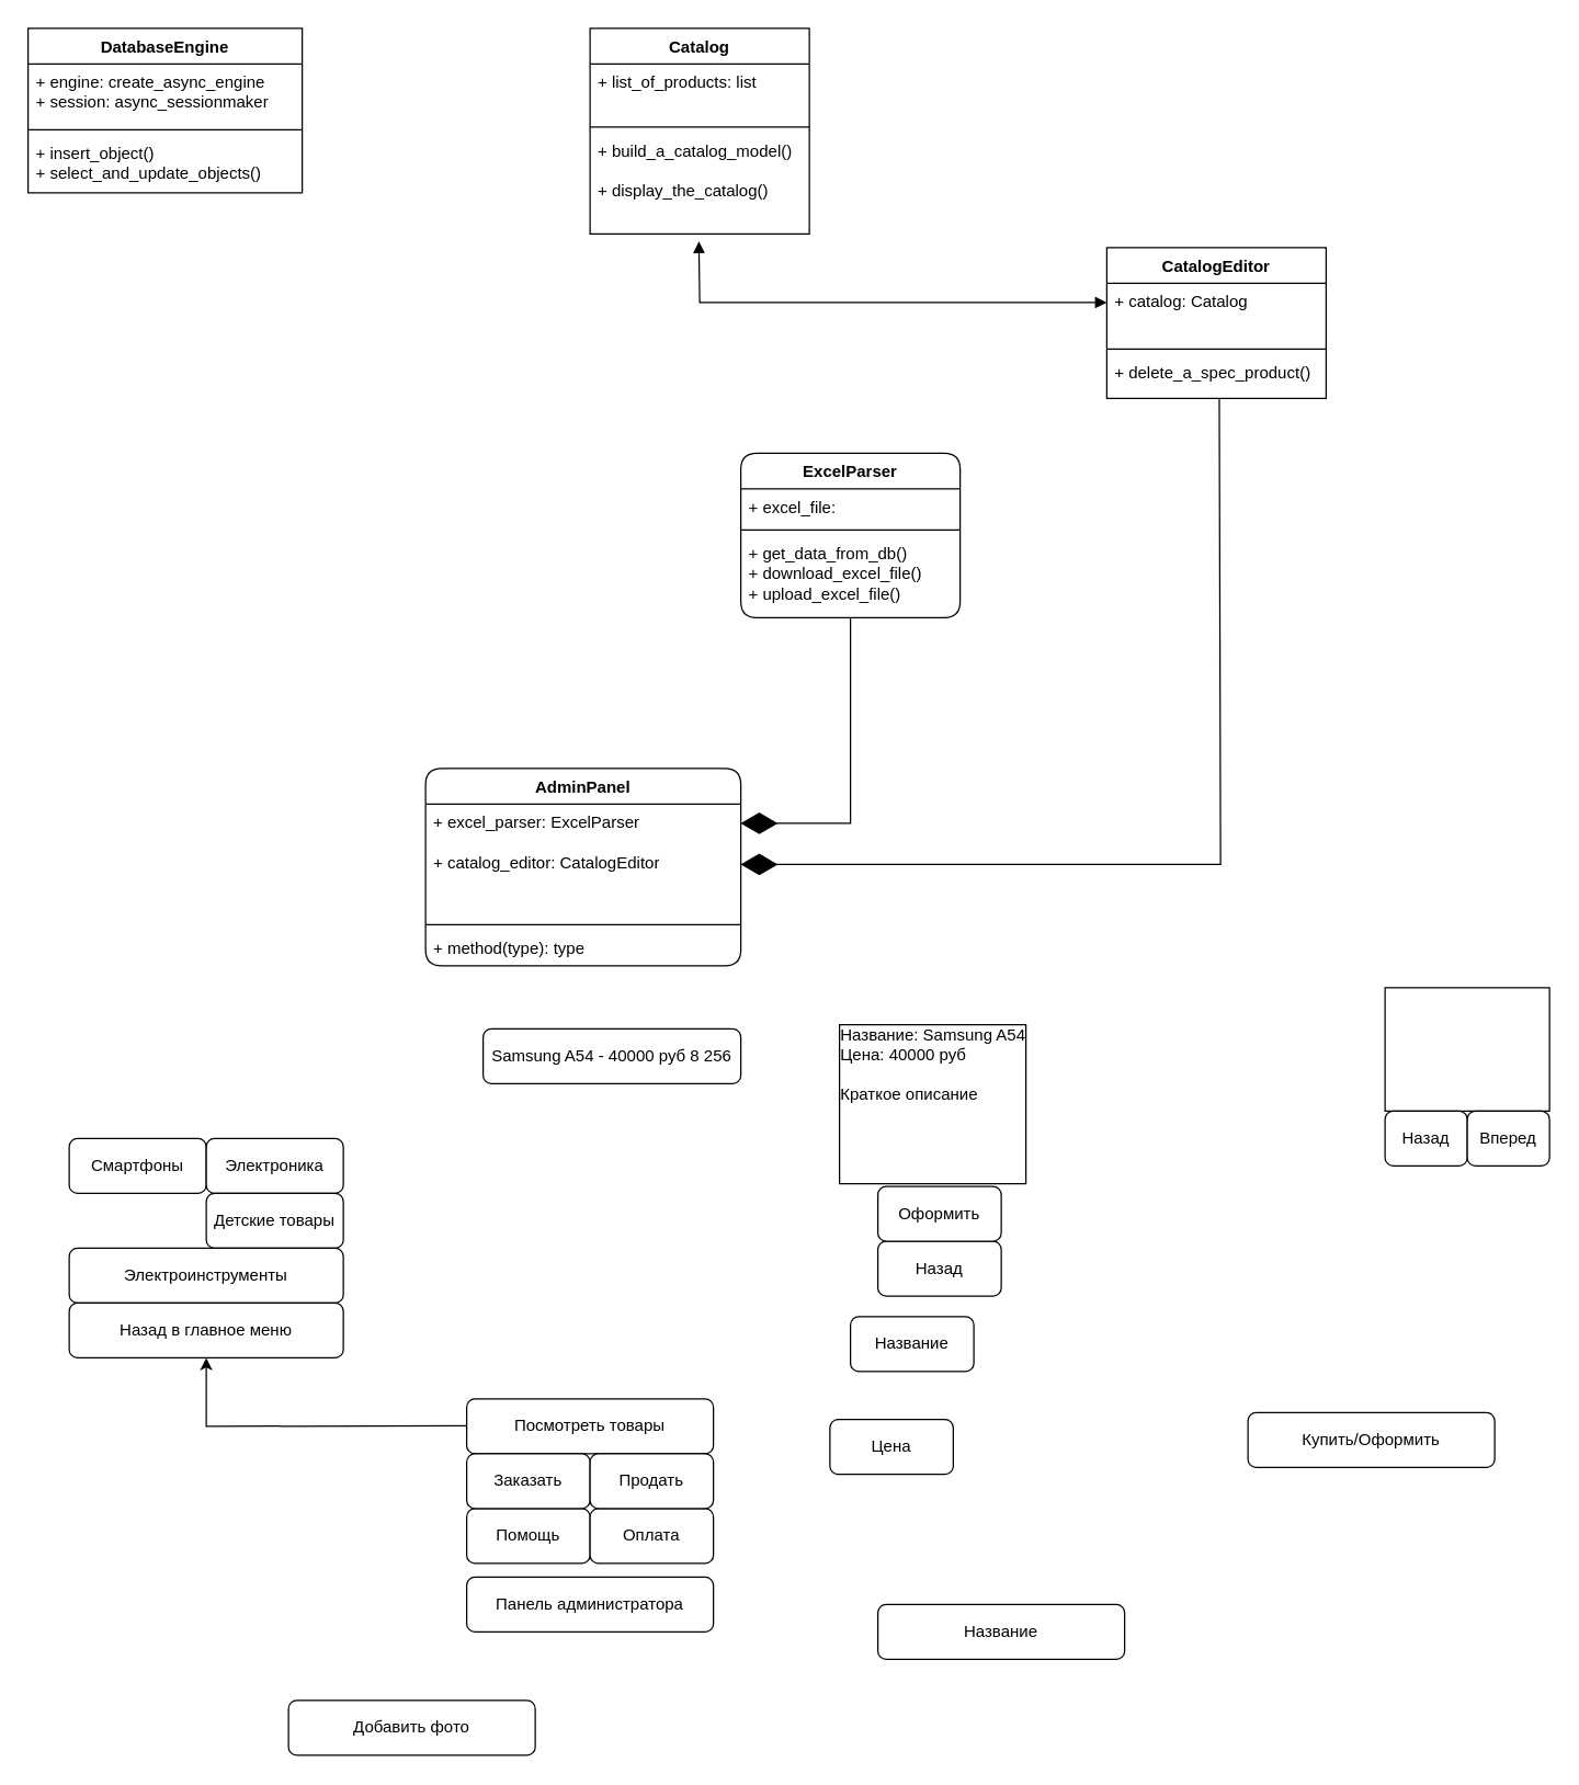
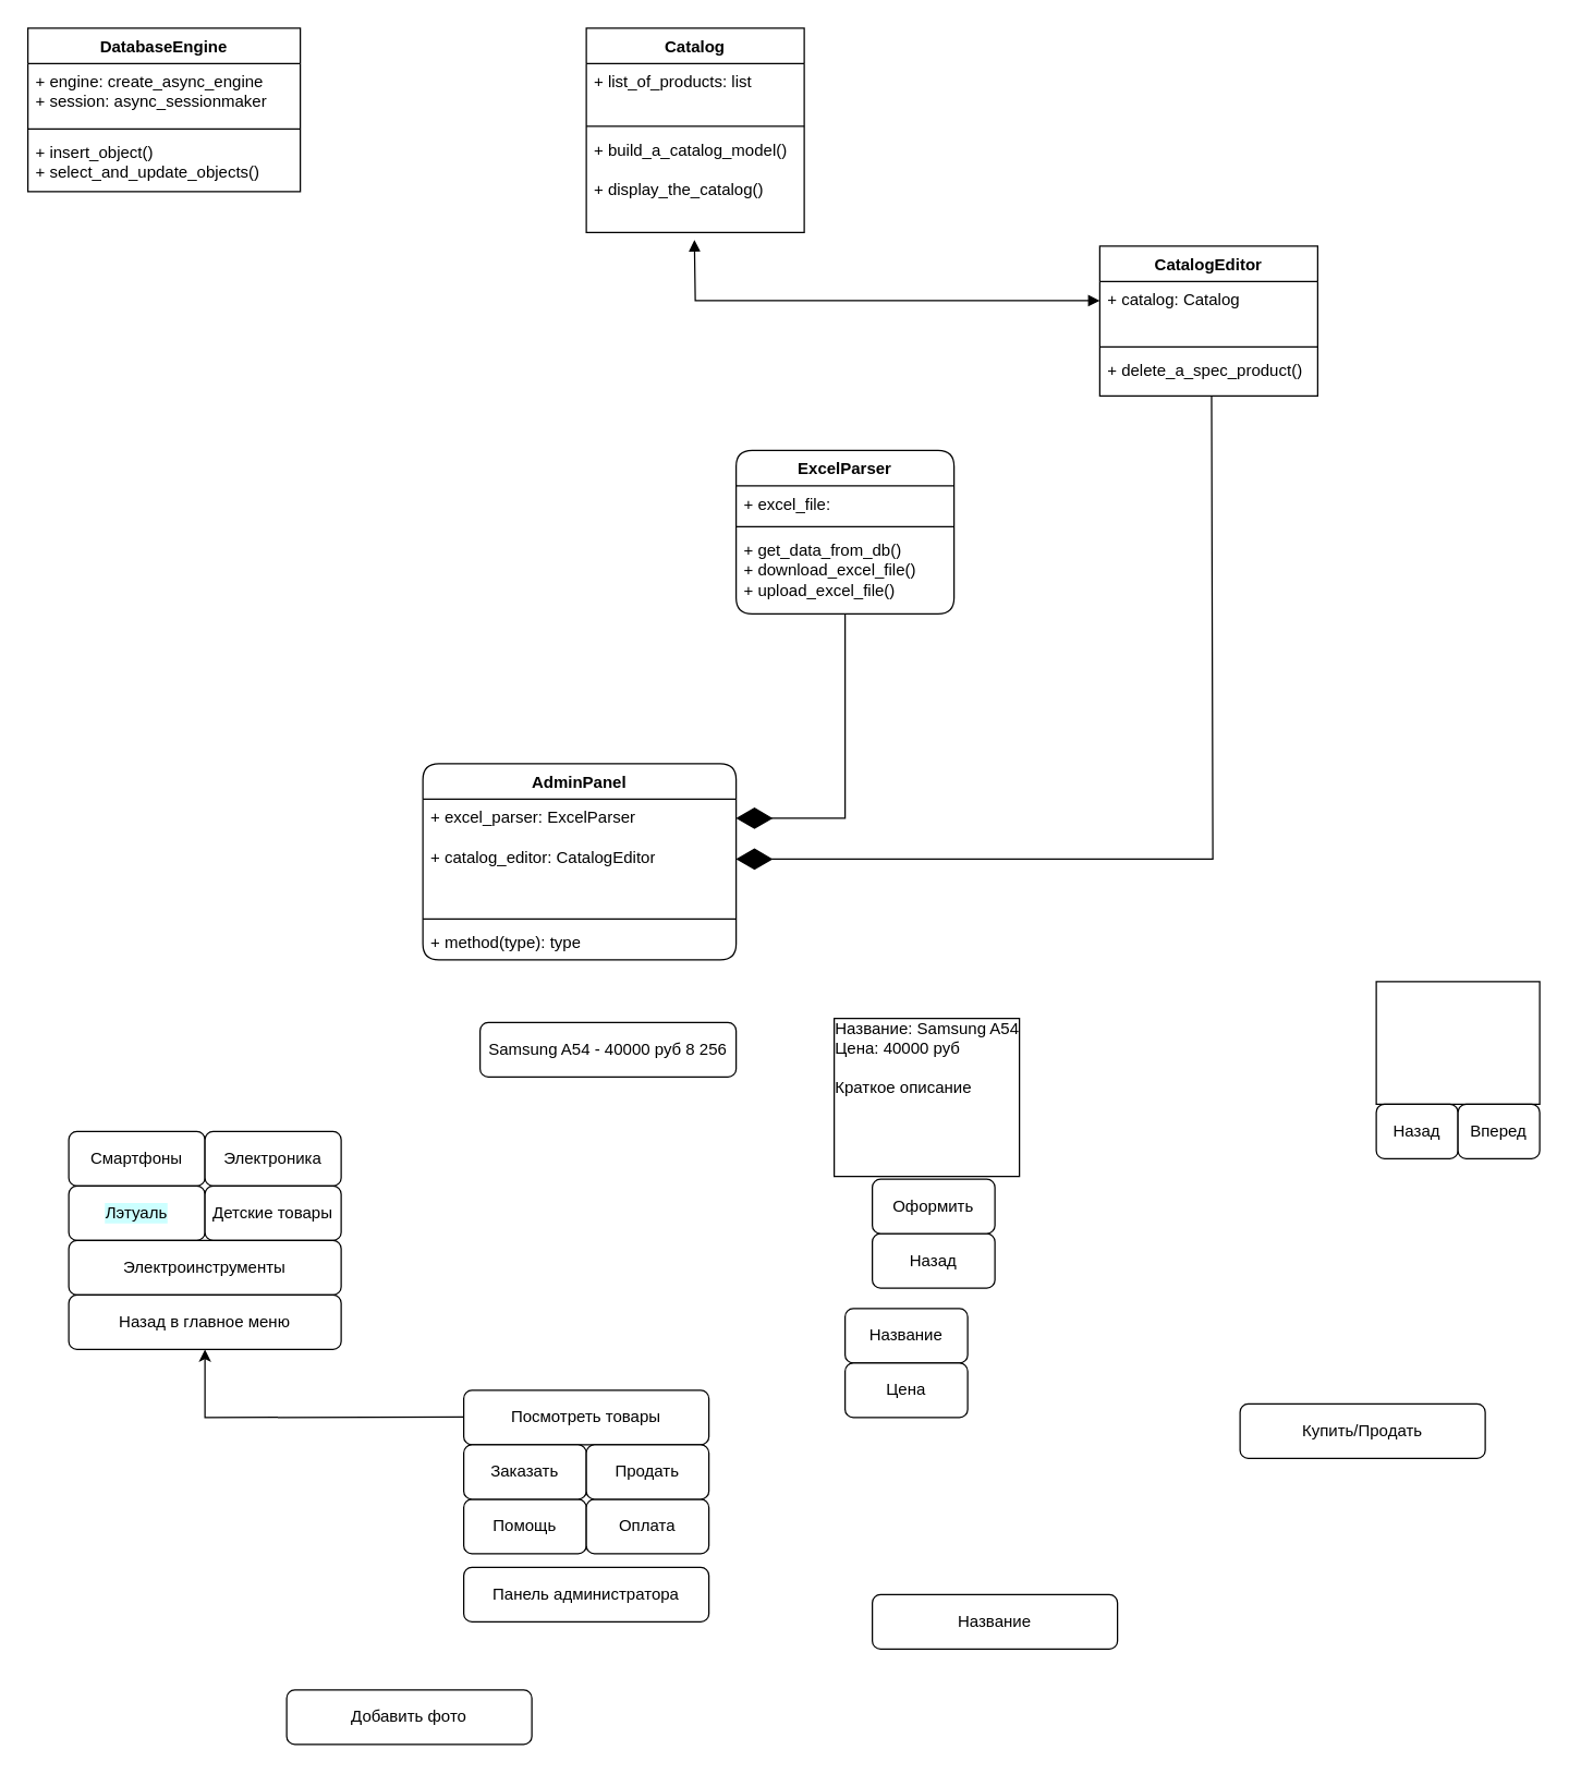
+ <mxCell id="31" value="Лэтуаль" style="rounded=1;whiteSpace=wrap;html=1;labelBackgroundColor=#CCFFFF;" vertex="1" parent="1"><mxGeometry x="50" y="870" width="100" height="40" as="geometry" /></mxCell>
- <mxCell id="25" value="Купить/Оформить" style="rounded=1;whiteSpace=wrap;html=1;" vertex="1" parent="1"><mxGeometry x="910" y="1030" width="180" height="40" as="geometry" /></mxCell>
+ <mxCell id="25" value="Купить/Продать" style="rounded=1;whiteSpace=wrap;html=1;" vertex="1" parent="1"><mxGeometry x="910" y="1030" width="180" height="40" as="geometry" /></mxCell>
- <mxCell id="38" value="Цена" style="rounded=1;whiteSpace=wrap;html=1;" vertex="1" parent="1"><mxGeometry x="605" y="1035" width="90" height="40" as="geometry" /></mxCell>
+ <mxCell id="38" value="Цена" style="rounded=1;whiteSpace=wrap;html=1;" vertex="1" parent="1"><mxGeometry x="620" y="1000" width="90" height="40" as="geometry" /></mxCell>
